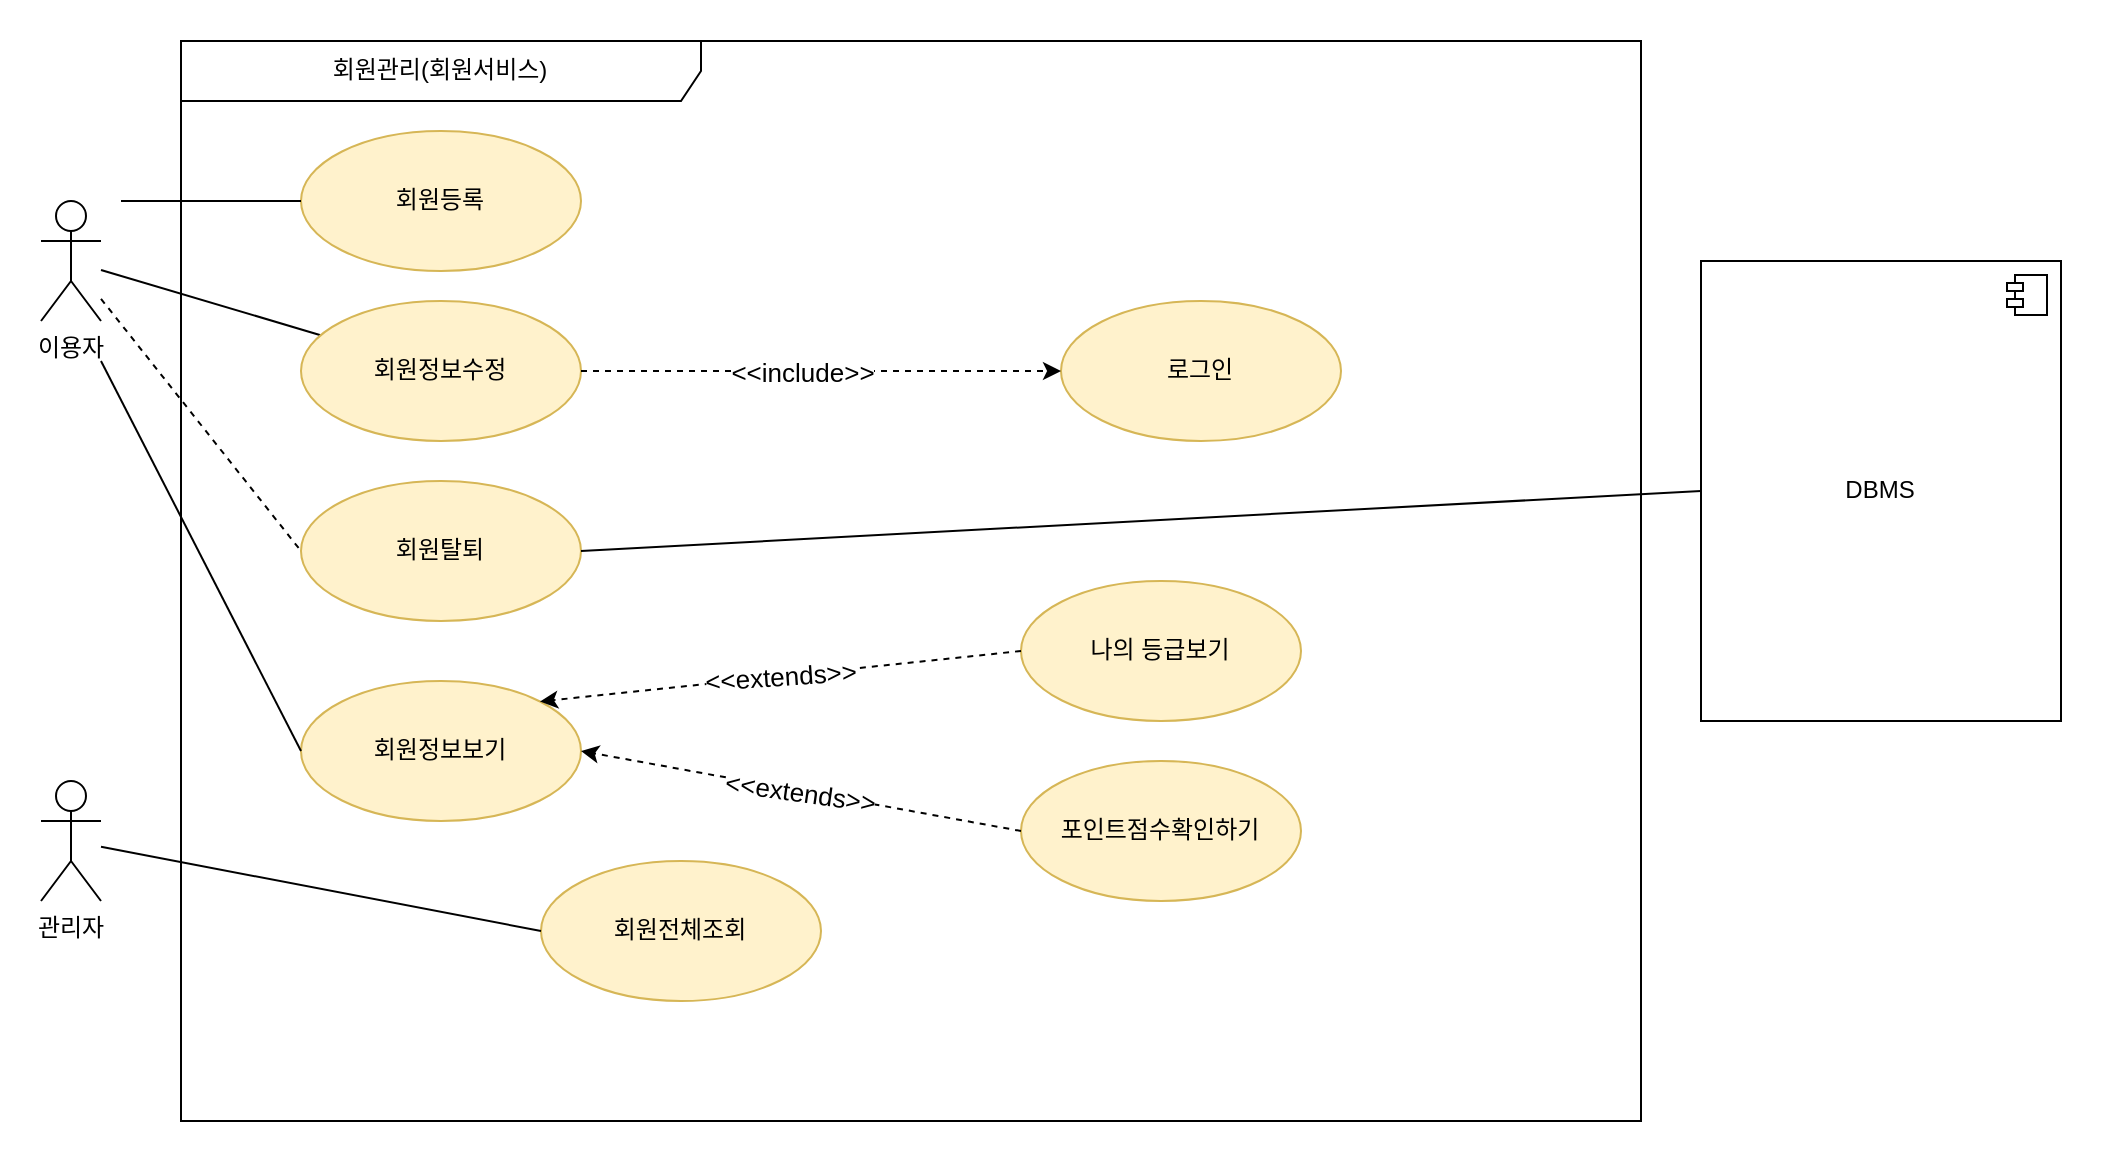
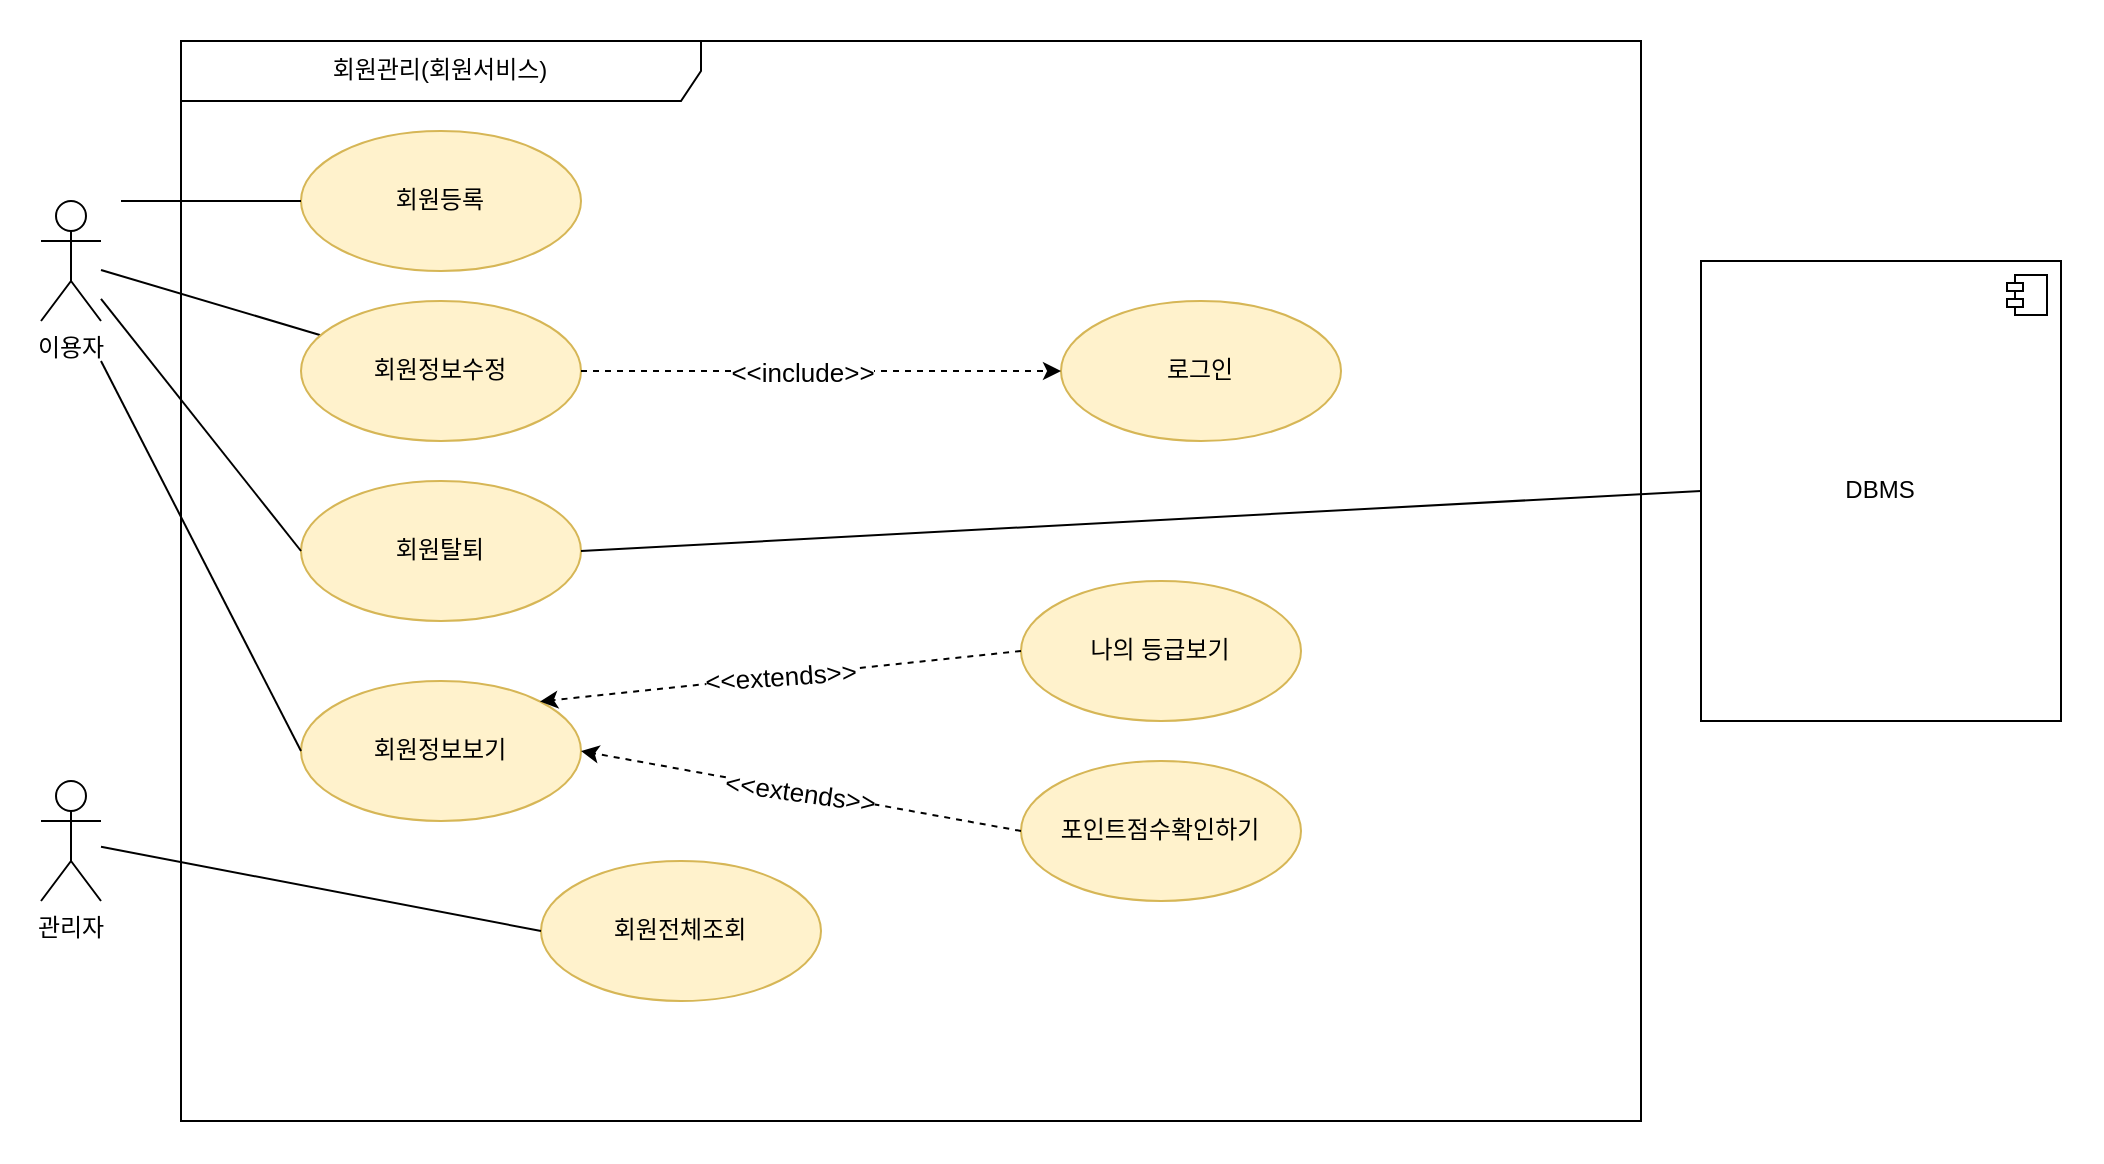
- <mxCell id="11" value="" style="rounded=0;orthogonalLoop=1;jettySize=auto;html=1;endArrow=none;endFill=0;entryX=0;entryY=0.5;entryDx=0;entryDy=0;dashed=1;" edge="1" parent="1" source="3" target="9"><mxGeometry relative="1" as="geometry"><mxPoint x="60" y="144" as="sourcePoint" /><mxPoint x="170" y="177" as="targetPoint" /></mxGeometry></mxCell>
+ <mxCell id="11" value="" style="rounded=0;orthogonalLoop=1;jettySize=auto;html=1;endArrow=none;endFill=0;entryX=0;entryY=0.5;entryDx=0;entryDy=0;" edge="1" parent="1" source="3" target="9"><mxGeometry relative="1" as="geometry"><mxPoint x="60" y="144" as="sourcePoint" /><mxPoint x="170" y="177" as="targetPoint" /></mxGeometry></mxCell>
